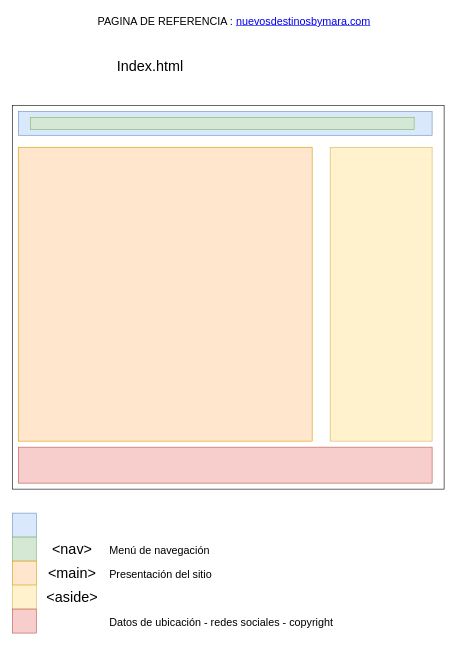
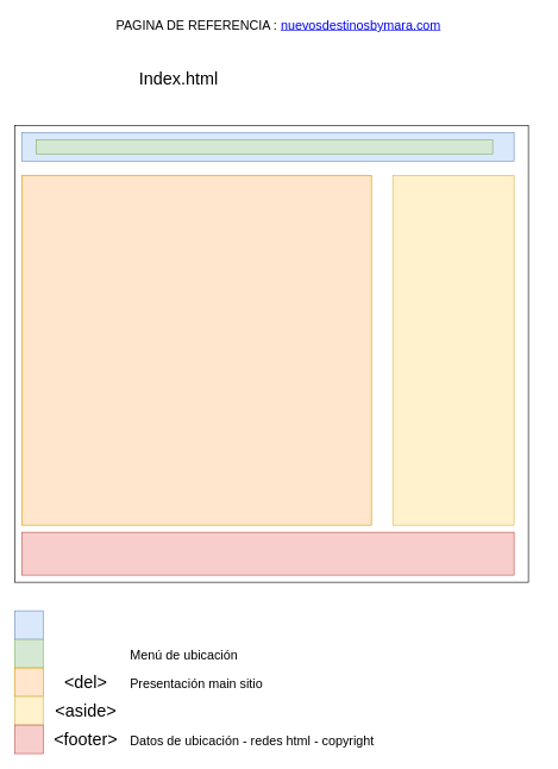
- <mxCell id="12" value="&amp;lt;nav&amp;gt;" style="text;html=1;strokeColor=none;fillColor=none;align=center;verticalAlign=middle;whiteSpace=wrap;rounded=0;fontSize=24;" vertex="1" parent="1"><mxGeometry x="90" y="900" width="60" height="30" as="geometry" /></mxCell>
- <mxCell id="18" value="&lt;font style=&quot;font-size: 18px;&quot;&gt;Menú de navegación&lt;/font&gt;" style="text;html=1;strokeColor=none;fillColor=none;align=left;verticalAlign=middle;whiteSpace=wrap;rounded=0;fontSize=24;" vertex="1" parent="1"><mxGeometry x="180" y="900" width="560" height="30" as="geometry" /></mxCell>
+ <mxCell id="18" value="&lt;font style=&quot;font-size: 18px;&quot;&gt;Menú de ubicación&lt;/font&gt;" style="text;html=1;strokeColor=none;fillColor=none;align=left;verticalAlign=middle;whiteSpace=wrap;rounded=0;fontSize=24;" vertex="1" parent="1"><mxGeometry x="180" y="900" width="560" height="30" as="geometry" /></mxCell>
- <mxCell id="13" value="&amp;lt;main&amp;gt;" style="text;html=1;strokeColor=none;fillColor=none;align=center;verticalAlign=middle;whiteSpace=wrap;rounded=0;fontSize=24;" vertex="1" parent="1"><mxGeometry x="90" y="940" width="60" height="30" as="geometry" /></mxCell>
+ <mxCell id="13" value="&amp;lt;del&amp;gt;" style="text;html=1;strokeColor=none;fillColor=none;align=center;verticalAlign=middle;whiteSpace=wrap;rounded=0;fontSize=24;" vertex="1" parent="1"><mxGeometry x="90" y="940" width="60" height="30" as="geometry" /></mxCell>
- <mxCell id="19" value="&lt;font style=&quot;font-size: 18px;&quot;&gt;Presentación del sitio&lt;/font&gt;" style="text;html=1;strokeColor=none;fillColor=none;align=left;verticalAlign=middle;whiteSpace=wrap;rounded=0;fontSize=24;" vertex="1" parent="1"><mxGeometry x="180" y="940" width="560" height="30" as="geometry" /></mxCell>
+ <mxCell id="19" value="&lt;font style=&quot;font-size: 18px;&quot;&gt;Presentación main sitio&lt;/font&gt;" style="text;html=1;strokeColor=none;fillColor=none;align=left;verticalAlign=middle;whiteSpace=wrap;rounded=0;fontSize=24;" vertex="1" parent="1"><mxGeometry x="180" y="940" width="560" height="30" as="geometry" /></mxCell>
+ <mxCell id="17" value="&amp;lt;footer&amp;gt;" style="text;html=1;strokeColor=none;fillColor=none;align=center;verticalAlign=middle;whiteSpace=wrap;rounded=0;fontSize=24;" vertex="1" parent="1"><mxGeometry x="90" y="1020" width="60" height="30" as="geometry" /></mxCell>
- <mxCell id="20" value="&lt;font style=&quot;font-size: 18px;&quot;&gt;Datos de ubicación - redes sociales - copyright&lt;/font&gt;" style="text;html=1;strokeColor=none;fillColor=none;align=left;verticalAlign=middle;whiteSpace=wrap;rounded=0;fontSize=24;" vertex="1" parent="1"><mxGeometry x="180" y="1020" width="560" height="30" as="geometry" /></mxCell>
+ <mxCell id="20" value="&lt;font style=&quot;font-size: 18px;&quot;&gt;Datos de ubicación - redes html - copyright&lt;/font&gt;" style="text;html=1;strokeColor=none;fillColor=none;align=left;verticalAlign=middle;whiteSpace=wrap;rounded=0;fontSize=24;" vertex="1" parent="1"><mxGeometry x="180" y="1020" width="560" height="30" as="geometry" /></mxCell>
